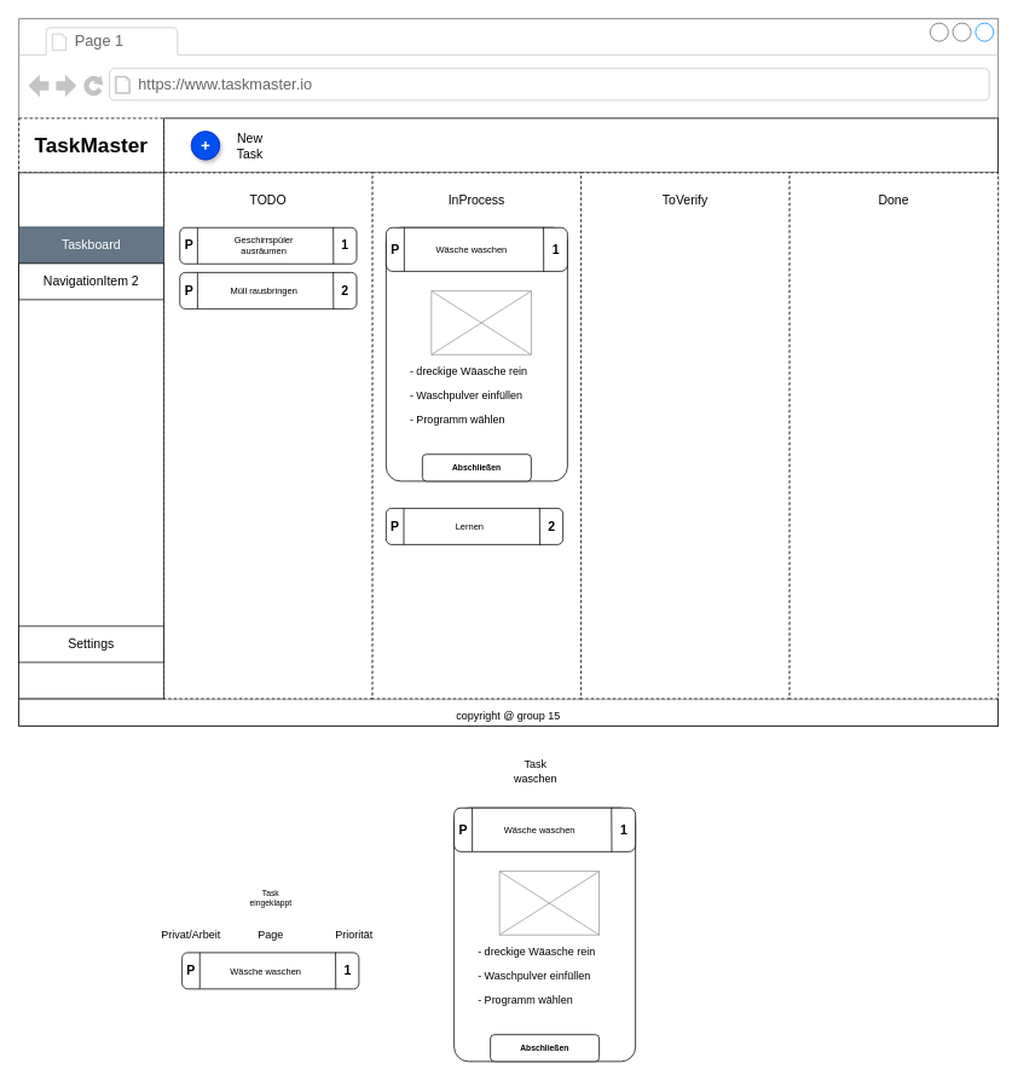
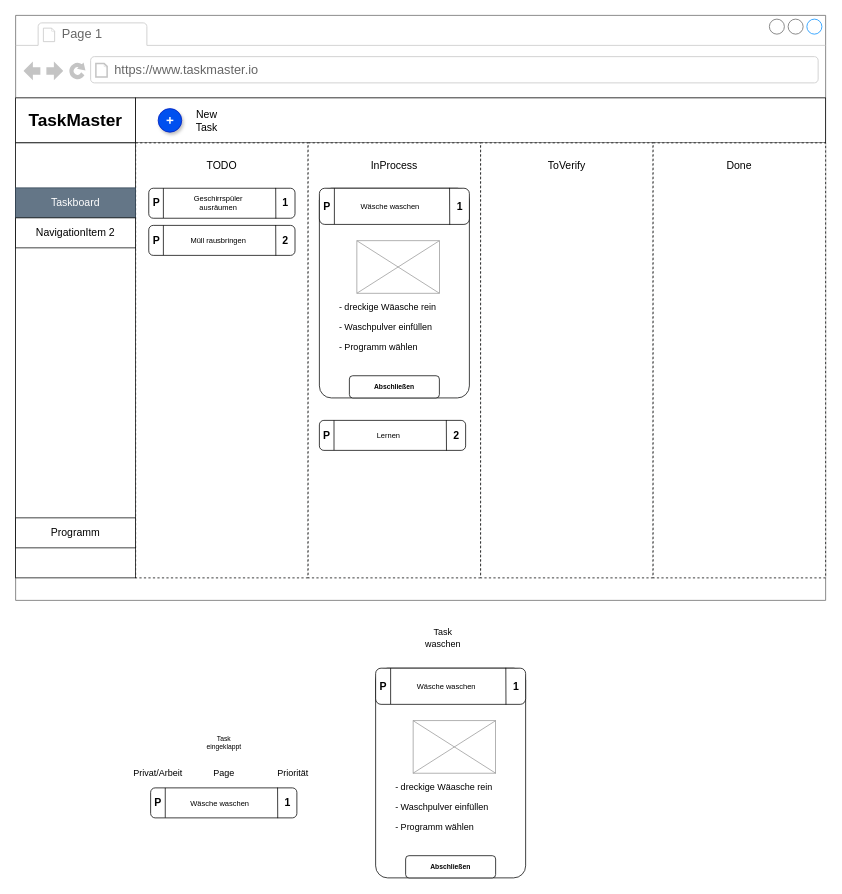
- <mxCell id="5" value="TaskMaster" style="rounded=0;whiteSpace=wrap;html=1;fontStyle=1;fontSize=23;dashed=1;" vertex="1" parent="2"><mxGeometry y="110" width="160" height="60" as="geometry" /></mxCell>
+ <mxCell id="5" value="TaskMaster" style="rounded=0;whiteSpace=wrap;html=1;fontStyle=1;fontSize=23;" vertex="1" parent="2"><mxGeometry y="110" width="160" height="60" as="geometry" /></mxCell>
- <mxCell id="19" value="Settings" style="rounded=0;whiteSpace=wrap;html=1;shadow=0;strokeColor=#030405;gradientColor=none;fontSize=14;" vertex="1" parent="2"><mxGeometry y="670" width="160" height="40" as="geometry" /></mxCell>
+ <mxCell id="19" value="Programm" style="rounded=0;whiteSpace=wrap;html=1;shadow=0;strokeColor=#030405;gradientColor=none;fontSize=14;" vertex="1" parent="2"><mxGeometry y="670" width="160" height="40" as="geometry" /></mxCell>
- <mxCell id="7" value="&lt;font style=&quot;font-size: 12px ; line-height: 120%&quot;&gt;copyright @ group 15&lt;/font&gt;" style="rounded=0;whiteSpace=wrap;html=1;fontSize=23;" vertex="1" parent="2"><mxGeometry y="750" width="1080" height="30" as="geometry" /></mxCell>
